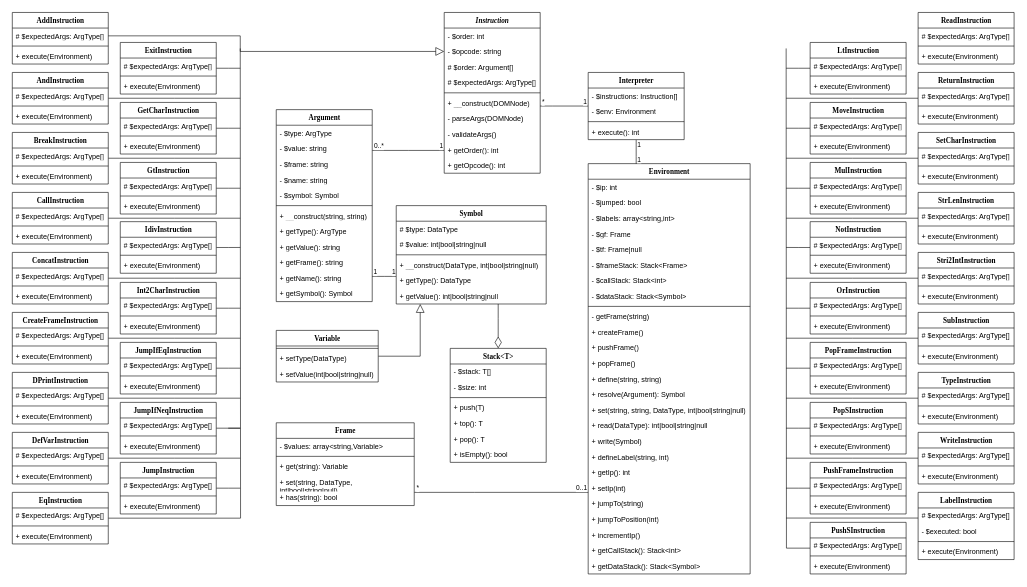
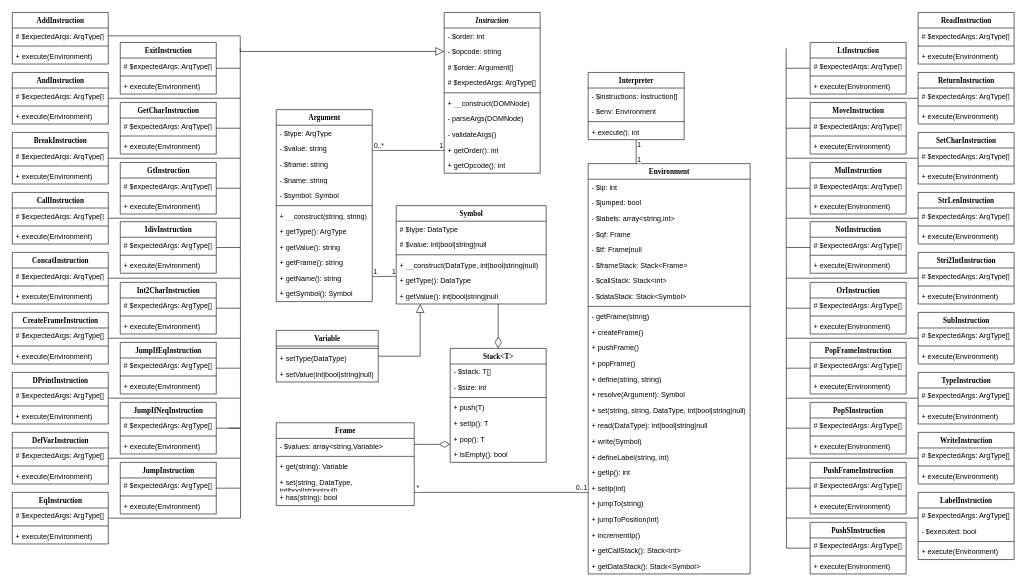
- <mxCell id="265" style="edgeStyle=orthogonalEdgeStyle;rounded=0;orthogonalLoop=1;jettySize=auto;html=1;endArrow=none;endFill=0;" edge="1" parent="1" source="271" target="18"><mxGeometry relative="1" as="geometry"><Array as="points"><mxPoint x="920" y="176" /><mxPoint x="920" y="176" /></Array></mxGeometry></mxCell>
- <mxCell id="266" value="1" style="edgeLabel;html=1;align=center;verticalAlign=middle;resizable=0;points=[];" vertex="1" connectable="0" parent="265"><mxGeometry x="0.505" relative="1" as="geometry"><mxPoint x="54" y="-8" as="offset" /></mxGeometry></mxCell>
- <mxCell id="267" value="*" style="edgeLabel;html=1;align=center;verticalAlign=middle;resizable=0;points=[];" vertex="1" connectable="0" parent="265"><mxGeometry x="-0.431" relative="1" as="geometry"><mxPoint x="-53" y="-8" as="offset" /></mxGeometry></mxCell>
- <mxCell id="223" value="+ top(): T" style="text;html=1;strokeColor=none;fillColor=none;align=left;verticalAlign=top;spacingLeft=4;spacingRight=4;whiteSpace=wrap;overflow=hidden;rotatable=0;points=[[0,0.5],[1,0.5]];portConstraint=eastwest;" vertex="1" parent="218"><mxGeometry y="112" width="160" height="26" as="geometry" /></mxCell>
+ <mxCell id="223" value="+ setIp(): T" style="text;html=1;strokeColor=none;fillColor=none;align=left;verticalAlign=top;spacingLeft=4;spacingRight=4;whiteSpace=wrap;overflow=hidden;rotatable=0;points=[[0,0.5],[1,0.5]];portConstraint=eastwest;" vertex="1" parent="218"><mxGeometry y="112" width="160" height="26" as="geometry" /></mxCell>
+ <mxCell id="253" style="edgeStyle=orthogonalEdgeStyle;rounded=0;orthogonalLoop=1;jettySize=auto;html=1;endArrow=diamondThin;endFill=0;endSize=16;" edge="1" parent="1" source="257" target="218"><mxGeometry relative="1" as="geometry"><Array as="points"><mxPoint x="710" y="740" /><mxPoint x="710" y="740" /></Array></mxGeometry></mxCell>
